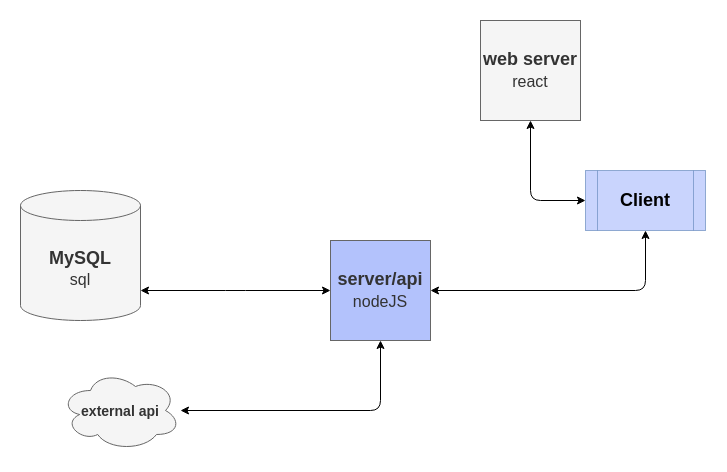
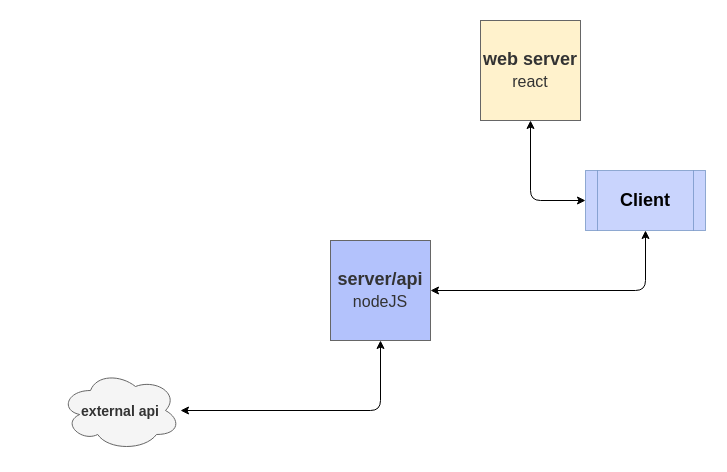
- <mxCell id="3" value="&lt;b&gt;web server&lt;/b&gt;&lt;br&gt;&lt;font size=&quot;3&quot;&gt;react&lt;/font&gt;" style="whiteSpace=wrap;html=1;aspect=fixed;fontSize=18;fillColor=#f5f5f5;fontColor=#333333;strokeColor=#666666;" vertex="1" parent="1"><mxGeometry x="480" y="20" width="100" height="100" as="geometry" /></mxCell>
+ <mxCell id="3" value="&lt;b&gt;web server&lt;/b&gt;&lt;br&gt;&lt;font size=&quot;3&quot;&gt;react&lt;/font&gt;" style="whiteSpace=wrap;html=1;aspect=fixed;fontSize=18;fillColor=#fff2cc;fontColor=#333333;strokeColor=#666666;" vertex="1" parent="1"><mxGeometry x="480" y="20" width="100" height="100" as="geometry" /></mxCell>
- <mxCell id="2" value="&lt;font style=&quot;&quot;&gt;&lt;b style=&quot;font-size: 18px;&quot;&gt;MySQL&lt;/b&gt;&lt;br&gt;&lt;font size=&quot;3&quot;&gt;sql&lt;/font&gt;&lt;br&gt;&lt;/font&gt;" style="shape=cylinder3;whiteSpace=wrap;html=1;boundedLbl=1;backgroundOutline=1;size=15;fillColor=#f5f5f5;fontColor=#333333;strokeColor=#666666;" vertex="1" parent="1"><mxGeometry x="20" y="190" width="120" height="130" as="geometry" /></mxCell>
- <mxCell id="9" style="edgeStyle=elbowEdgeStyle;elbow=vertical;html=1;exitX=0;exitY=0.5;exitDx=0;exitDy=0;fontSize=14;fontColor=#000000;startArrow=classic;startFill=1;" edge="1" parent="1" source="10" target="2"><mxGeometry relative="1" as="geometry" /></mxCell>
